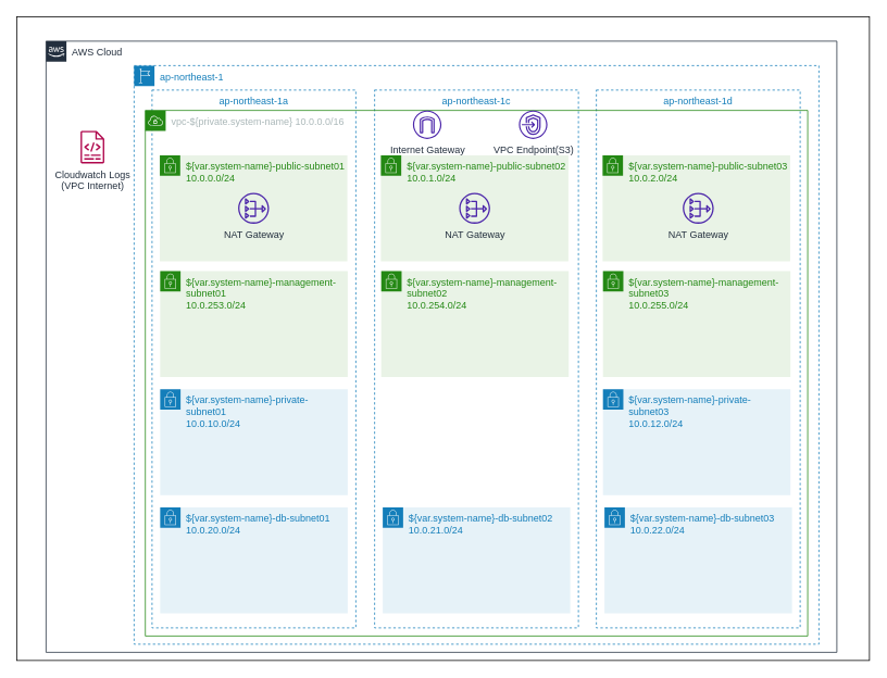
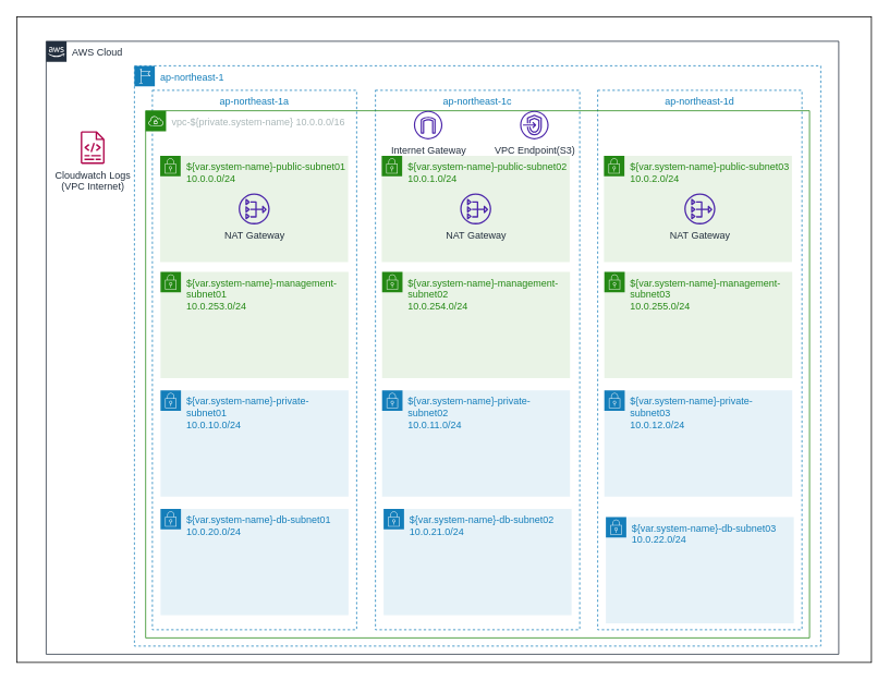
+ <mxCell id="9" value="${var.system-name}-private-subnet02&lt;br&gt;10.0.11.0/24" style="points=[[0,0],[0.25,0],[0.5,0],[0.75,0],[1,0],[1,0.25],[1,0.5],[1,0.75],[1,1],[0.75,1],[0.5,1],[0.25,1],[0,1],[0,0.75],[0,0.5],[0,0.25]];outlineConnect=0;gradientColor=none;html=1;whiteSpace=wrap;fontSize=12;fontStyle=0;container=1;pointerEvents=0;collapsible=0;recursiveResize=0;shape=mxgraph.aws4.group;grIcon=mxgraph.aws4.group_security_group;grStroke=0;strokeColor=#147EBA;fillColor=#E6F2F8;verticalAlign=top;align=left;spacingLeft=30;fontColor=#147EBA;dashed=0;" parent="8" vertex="1"><mxGeometry x="289.38" y="342" width="230" height="130" as="geometry" /></mxCell>
- <mxCell id="14" value="${var.system-name}-db-subnet03&lt;br&gt;10.0.22.0/24" style="points=[[0,0],[0.25,0],[0.5,0],[0.75,0],[1,0],[1,0.25],[1,0.5],[1,0.75],[1,1],[0.75,1],[0.5,1],[0.25,1],[0,1],[0,0.75],[0,0.5],[0,0.25]];outlineConnect=0;gradientColor=none;html=1;whiteSpace=wrap;fontSize=12;fontStyle=0;container=1;pointerEvents=0;collapsible=0;recursiveResize=0;shape=mxgraph.aws4.group;grIcon=mxgraph.aws4.group_security_group;grStroke=0;strokeColor=#147EBA;fillColor=#E6F2F8;verticalAlign=top;align=left;spacingLeft=30;fontColor=#147EBA;dashed=0;" parent="8" vertex="1"><mxGeometry x="563.25" y="487" width="230" height="130" as="geometry" /></mxCell>
+ <mxCell id="14" value="${var.system-name}-db-subnet03&lt;br&gt;10.0.22.0/24" style="points=[[0,0],[0.25,0],[0.5,0],[0.75,0],[1,0],[1,0.25],[1,0.5],[1,0.75],[1,1],[0.75,1],[0.5,1],[0.25,1],[0,1],[0,0.75],[0,0.5],[0,0.25]];outlineConnect=0;gradientColor=none;html=1;whiteSpace=wrap;fontSize=12;fontStyle=0;container=1;pointerEvents=0;collapsible=0;recursiveResize=0;shape=mxgraph.aws4.group;grIcon=mxgraph.aws4.group_security_group;grStroke=0;strokeColor=#147EBA;fillColor=#E6F2F8;verticalAlign=top;align=left;spacingLeft=30;fontColor=#147EBA;dashed=0;" parent="8" vertex="1"><mxGeometry x="563.25" y="497" width="230" height="130" as="geometry" /></mxCell>
